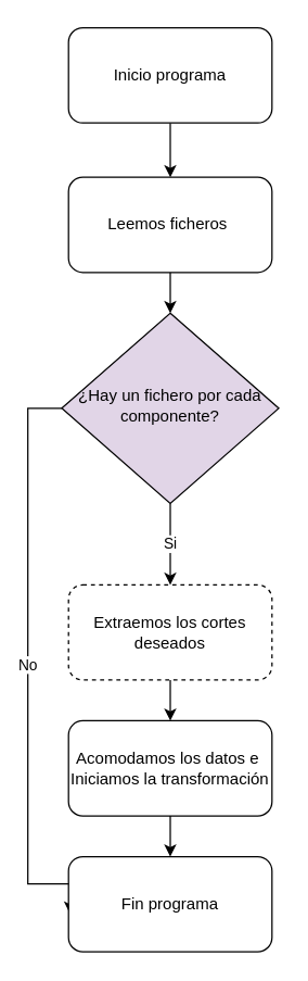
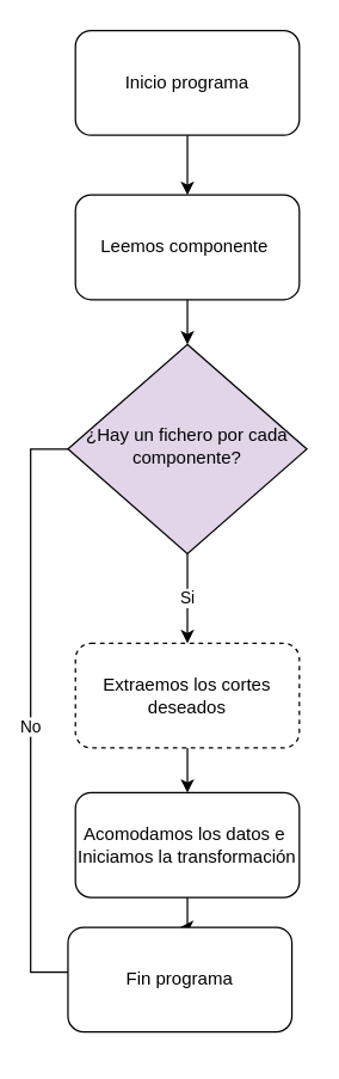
- <mxCell id="12" value="Leemos ficheros&amp;nbsp;" style="rounded=1;whiteSpace=wrap;html=1;fontSize=12;glass=0;strokeWidth=1;shadow=0;" vertex="1" parent="1"><mxGeometry x="50" y="130" width="150" height="70" as="geometry" /></mxCell>
+ <mxCell id="12" value="Leemos componente&amp;nbsp;" style="rounded=1;whiteSpace=wrap;html=1;fontSize=12;glass=0;strokeWidth=1;shadow=0;" vertex="1" parent="1"><mxGeometry x="50" y="130" width="150" height="70" as="geometry" /></mxCell>
- <mxCell id="13" value="Fin programa" style="rounded=1;whiteSpace=wrap;html=1;fontSize=12;glass=0;strokeWidth=1;shadow=0;" vertex="1" parent="1"><mxGeometry x="50" y="630" width="150" height="70" as="geometry" /></mxCell>
+ <mxCell id="13" value="Fin programa" style="rounded=1;whiteSpace=wrap;html=1;fontSize=12;glass=0;strokeWidth=1;shadow=0;" vertex="1" parent="1"><mxGeometry x="45" y="620" width="150" height="70" as="geometry" /></mxCell>
